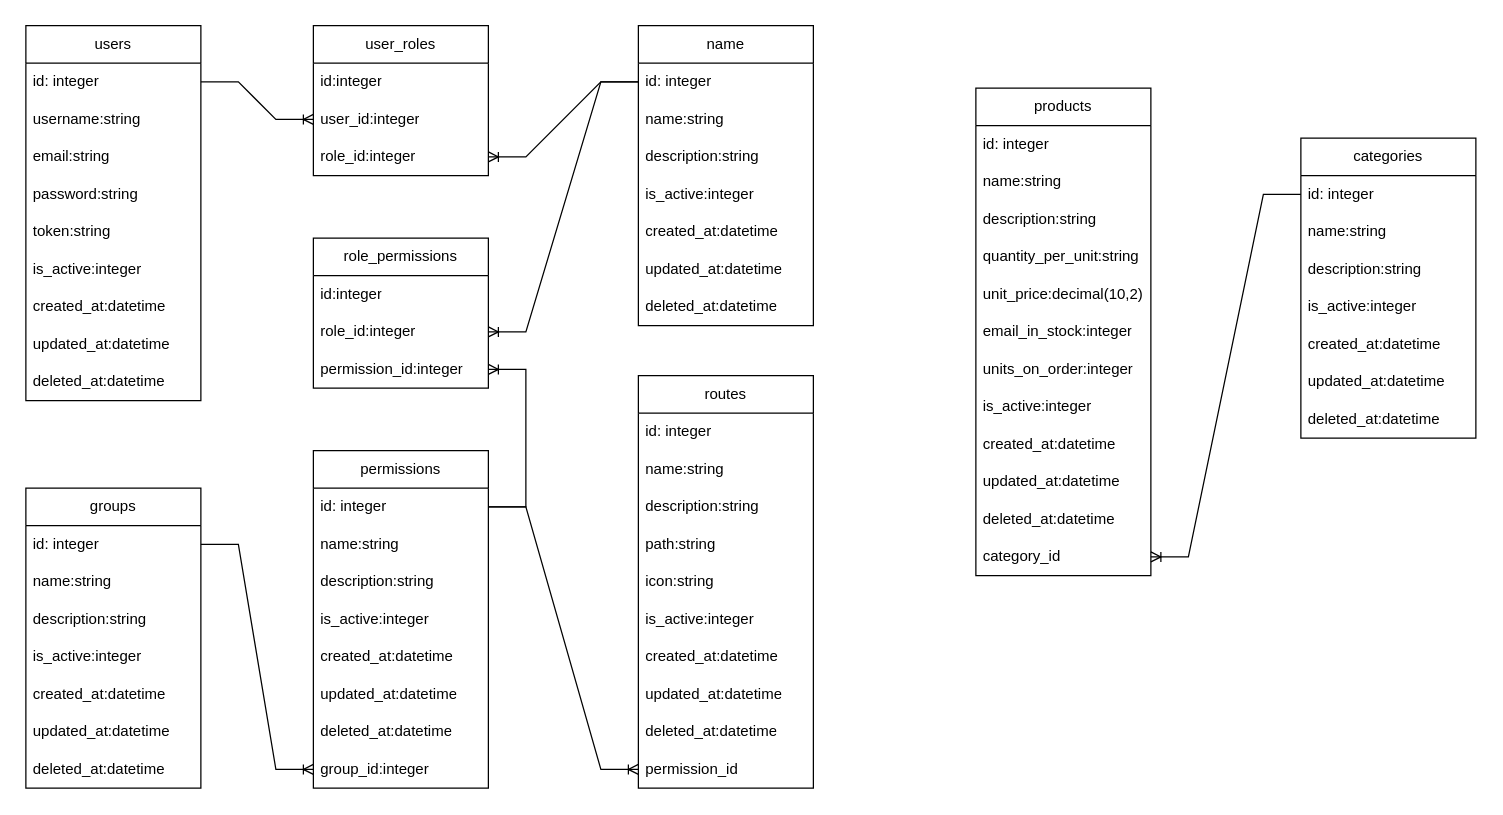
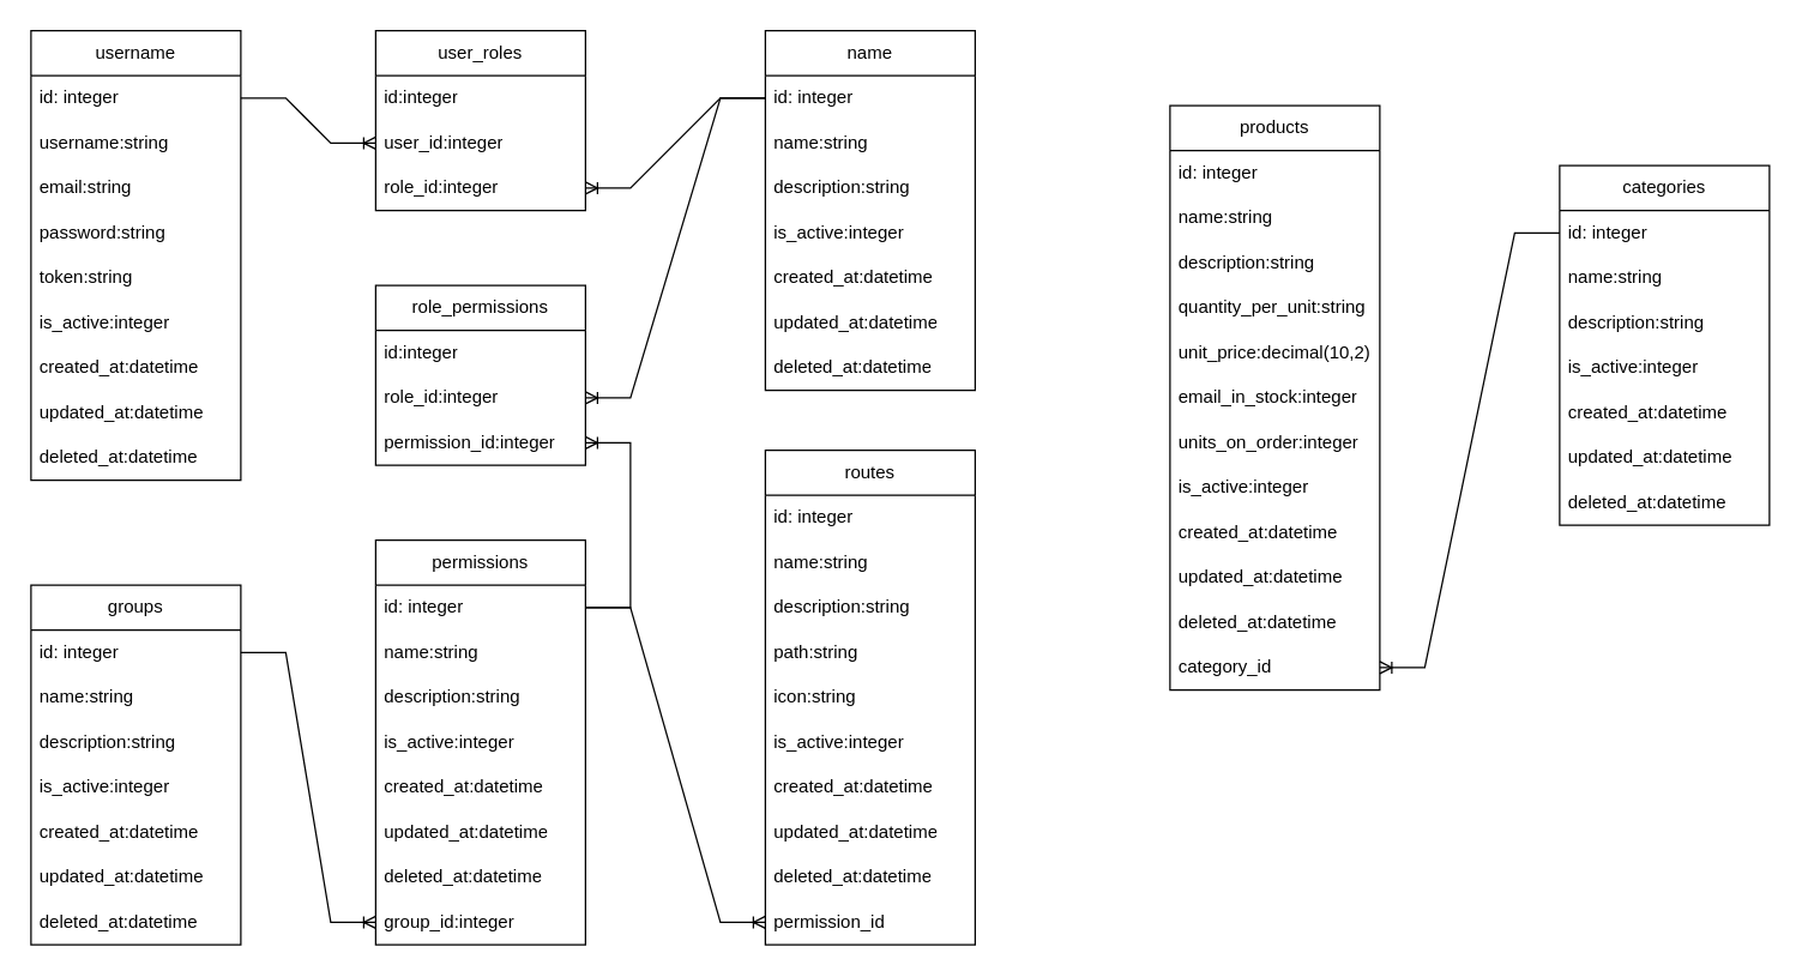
- <mxCell id="2" value="users" style="swimlane;fontStyle=0;childLayout=stackLayout;horizontal=1;startSize=30;horizontalStack=0;resizeParent=1;resizeParentMax=0;resizeLast=0;collapsible=1;marginBottom=0;whiteSpace=wrap;html=1;" vertex="1" parent="1"><mxGeometry x="20" y="20" width="140" height="300" as="geometry" /></mxCell>
+ <mxCell id="2" value="username" style="swimlane;fontStyle=0;childLayout=stackLayout;horizontal=1;startSize=30;horizontalStack=0;resizeParent=1;resizeParentMax=0;resizeLast=0;collapsible=1;marginBottom=0;whiteSpace=wrap;html=1;" vertex="1" parent="1"><mxGeometry x="20" y="20" width="140" height="300" as="geometry" /></mxCell>
